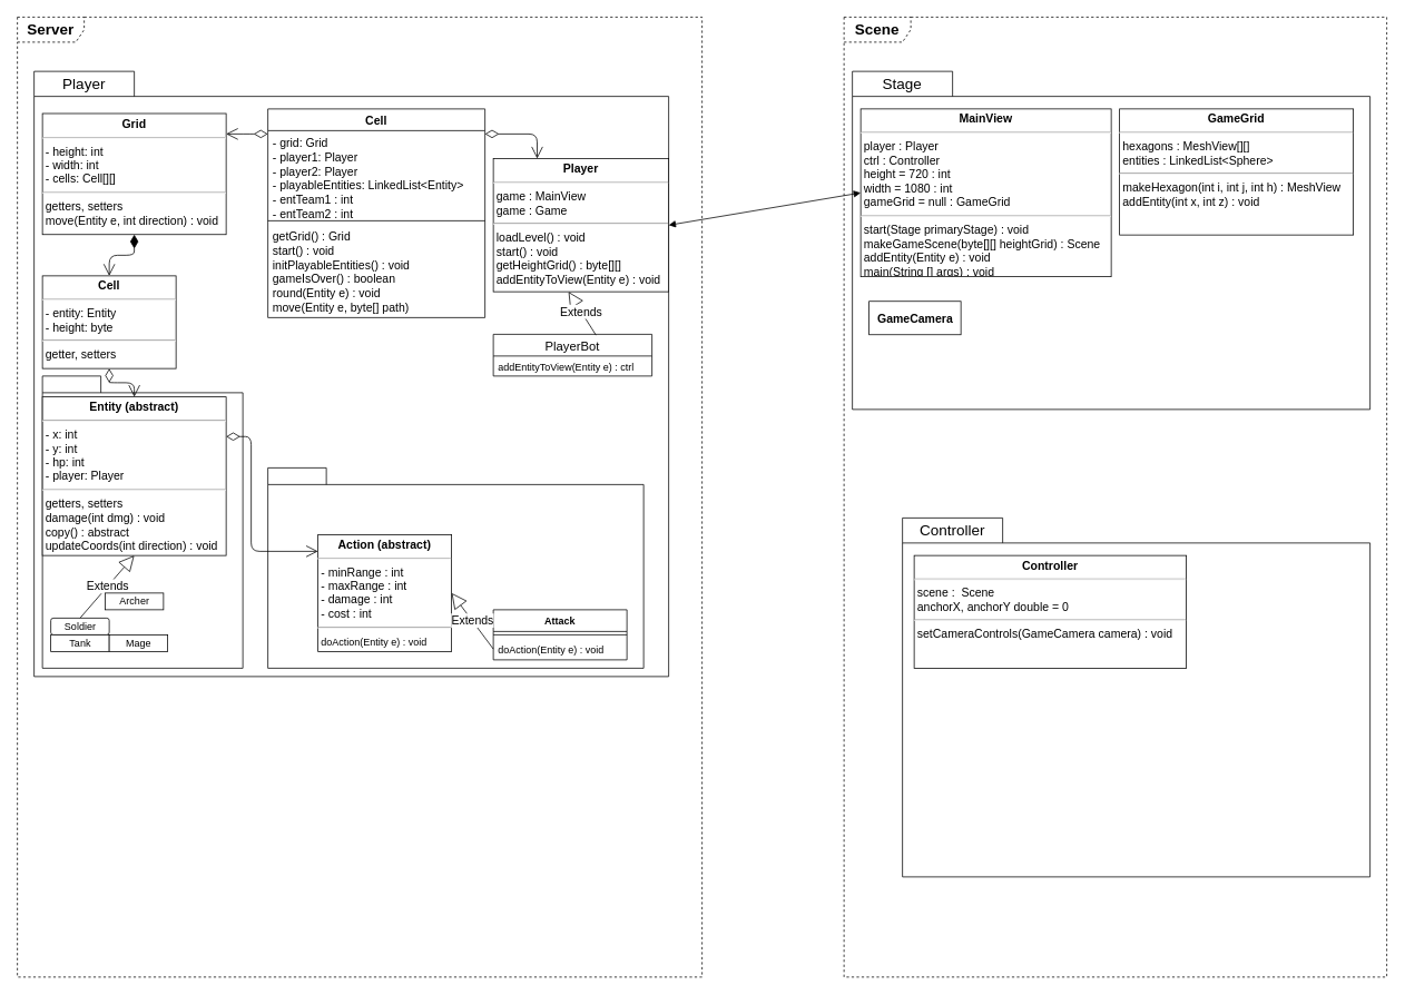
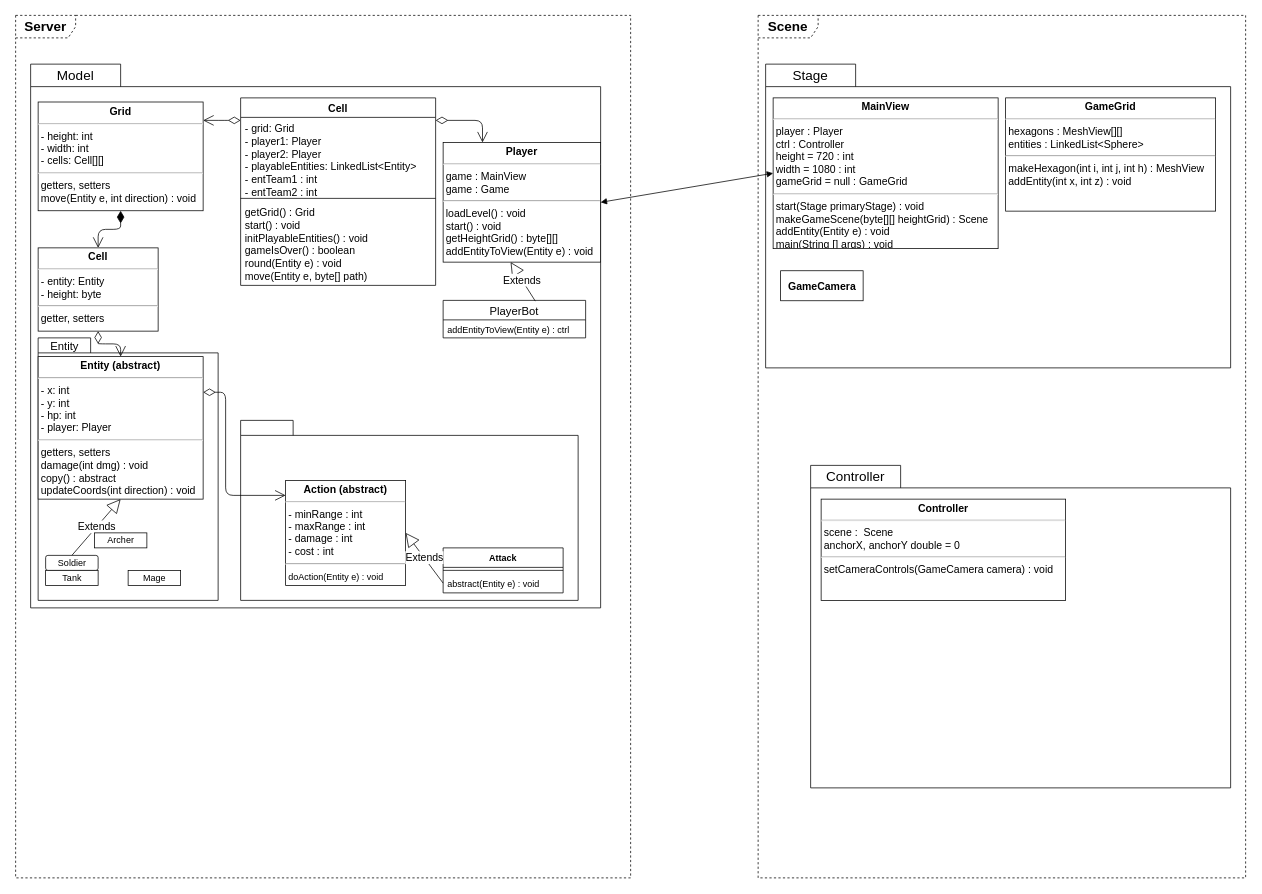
- <mxCell id="9" value="Player" style="text;html=1;strokeColor=none;fillColor=none;align=center;verticalAlign=middle;whiteSpace=wrap;rounded=0;fontSize=18;" parent="1" vertex="1"><mxGeometry x="40" y="85" width="120" height="30" as="geometry" /></mxCell>
+ <mxCell id="9" value="Model" style="text;html=1;strokeColor=none;fillColor=none;align=center;verticalAlign=middle;whiteSpace=wrap;rounded=0;fontSize=18;" parent="1" vertex="1"><mxGeometry x="40" y="85" width="120" height="30" as="geometry" /></mxCell>
+ <mxCell id="40" value="&lt;font style=&quot;font-size: 15px;&quot;&gt;Entity&lt;/font&gt;" style="text;html=1;align=center;verticalAlign=middle;resizable=0;points=[];autosize=1;fontSize=15;" vertex="1" parent="1"><mxGeometry x="60" y="450" width="50" height="20" as="geometry" /></mxCell>
- <mxCell id="31" value="Mage" style="html=1;" vertex="1" parent="1"><mxGeometry x="130" y="760" width="70" height="20" as="geometry" /></mxCell>
+ <mxCell id="31" value="Mage" style="html=1;" vertex="1" parent="1"><mxGeometry x="170" y="760" width="70" height="20" as="geometry" /></mxCell>
- <mxCell id="38" value="doAction(Entity e) : void" style="text;strokeColor=none;fillColor=none;align=left;verticalAlign=top;spacingLeft=4;spacingRight=4;overflow=hidden;rotatable=0;points=[[0,0.5],[1,0.5]];portConstraint=eastwest;" vertex="1" parent="36"><mxGeometry y="34" width="160" height="26" as="geometry" /></mxCell>
+ <mxCell id="38" value="abstract(Entity e) : void" style="text;strokeColor=none;fillColor=none;align=left;verticalAlign=top;spacingLeft=4;spacingRight=4;overflow=hidden;rotatable=0;points=[[0,0.5],[1,0.5]];portConstraint=eastwest;" vertex="1" parent="36"><mxGeometry y="34" width="160" height="26" as="geometry" /></mxCell>
